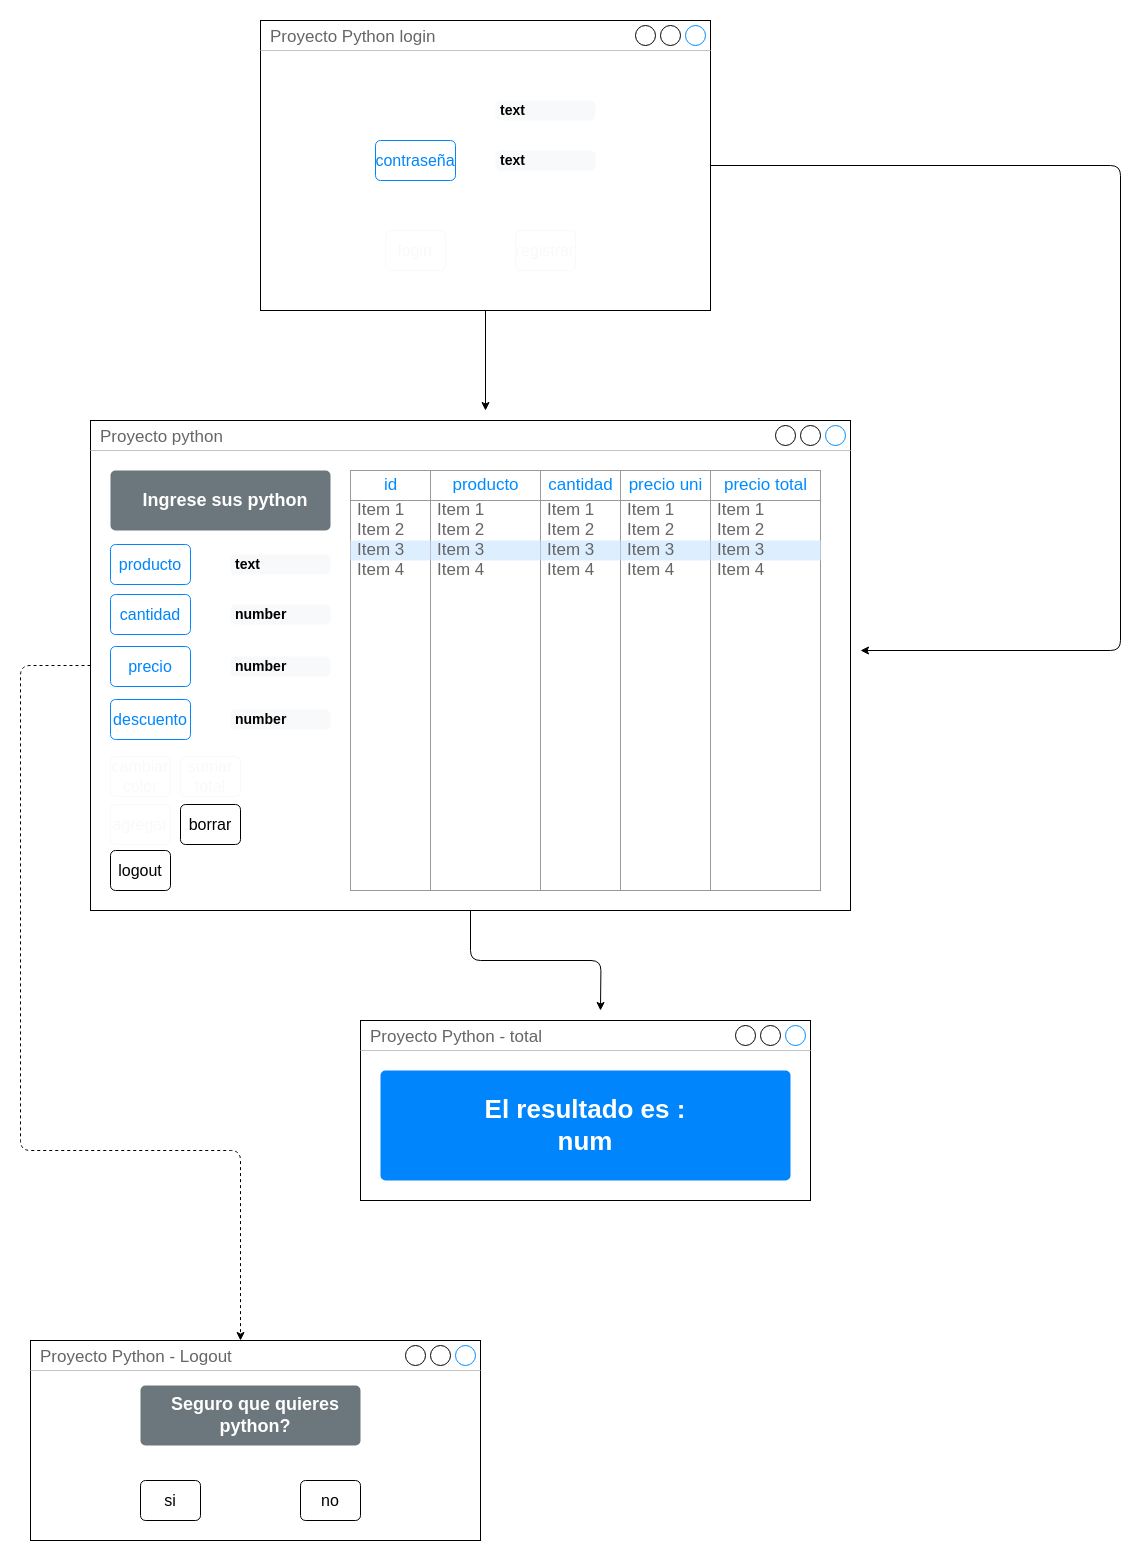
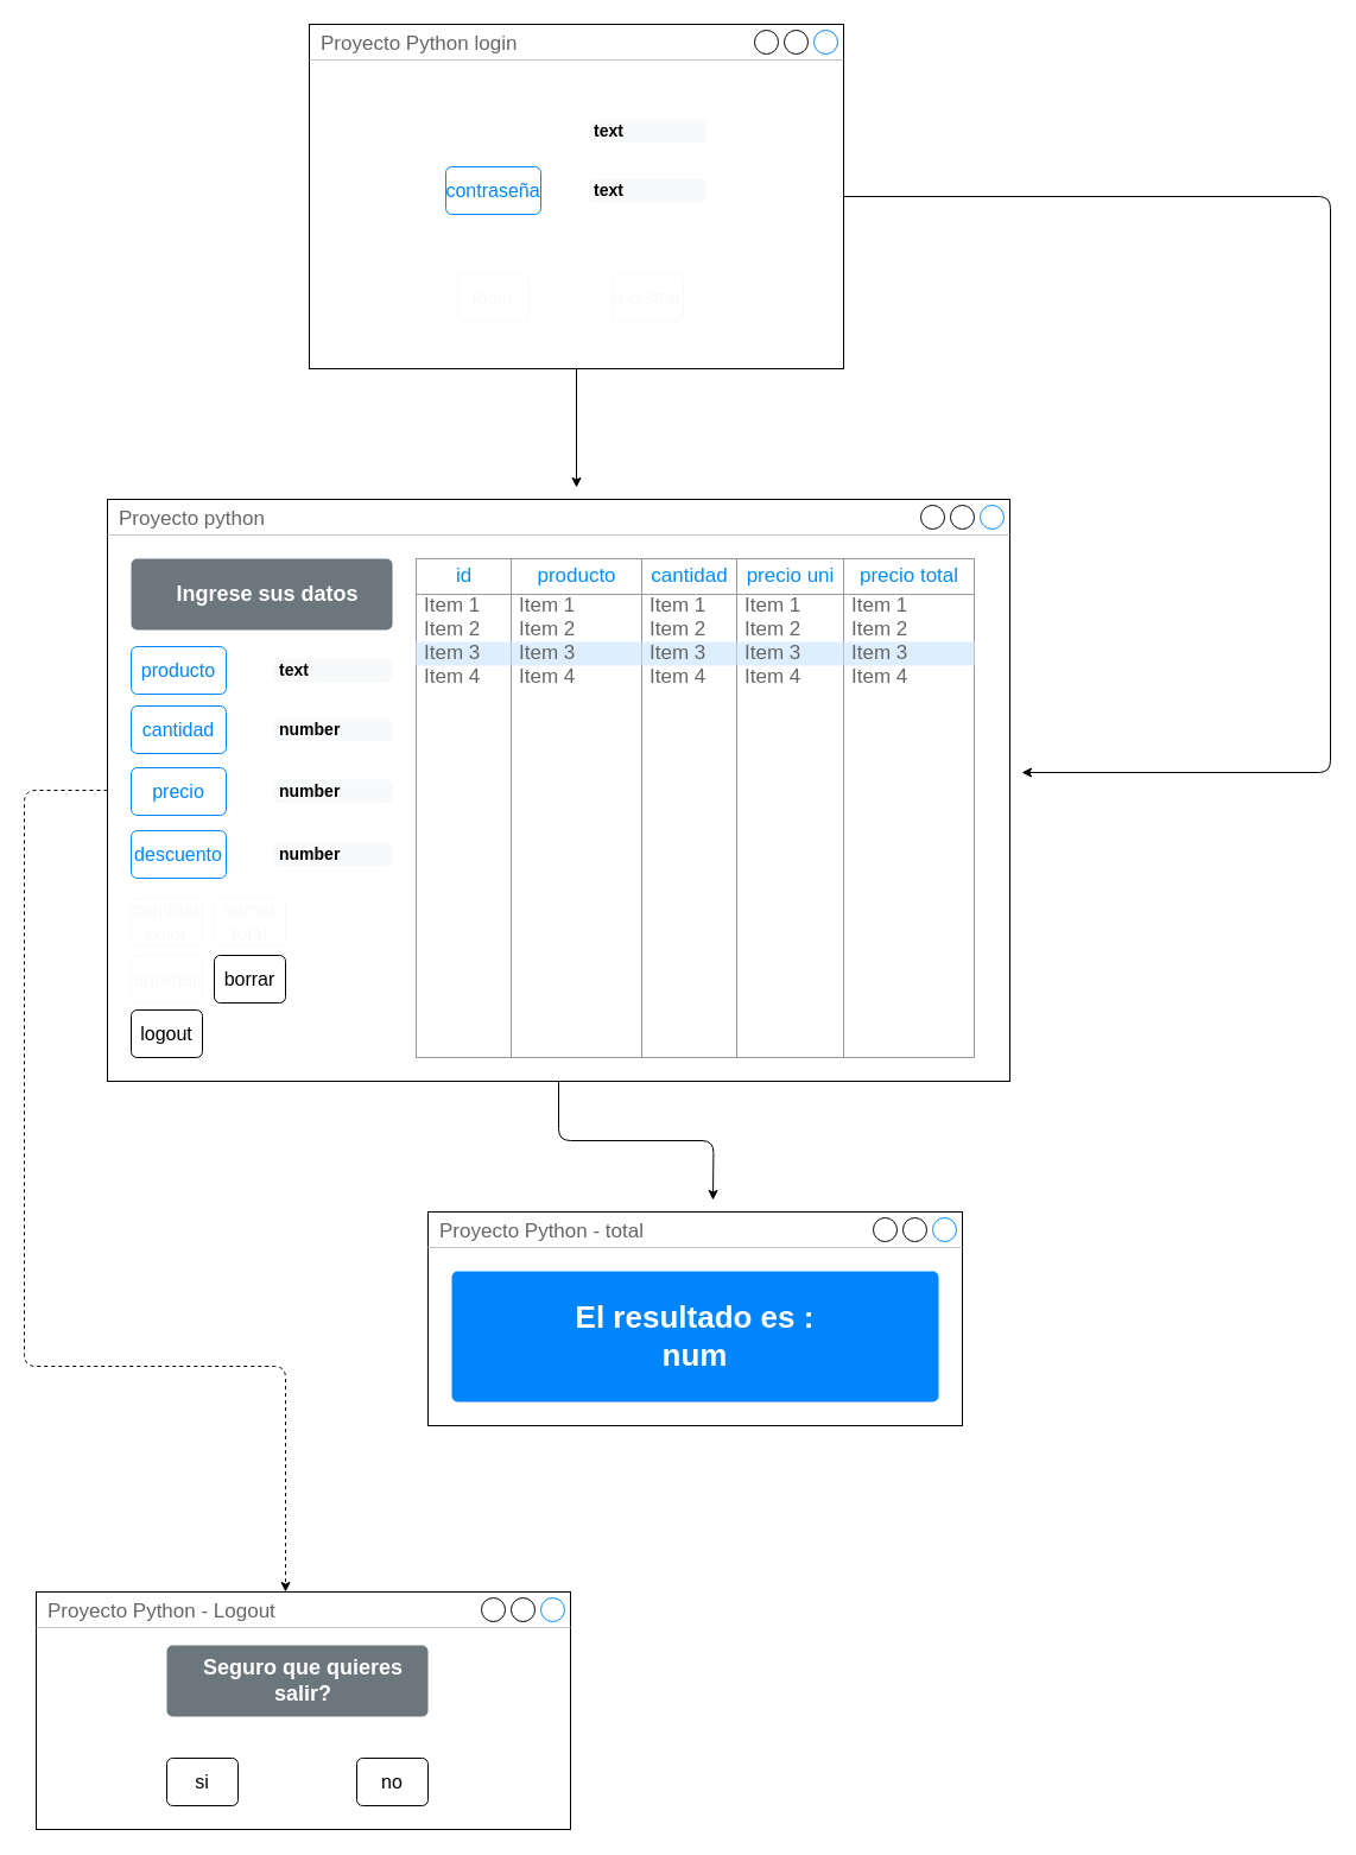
- <mxCell id="17" value="Ingrese sus python" style="html=1;shadow=0;dashed=0;shape=mxgraph.bootstrap.rrect;rSize=5;strokeColor=none;strokeWidth=1;fillColor=#6C767D;fontColor=#FFFFFF;whiteSpace=wrap;align=center;verticalAlign=middle;spacingLeft=10;fontStyle=1;fontSize=18;" parent="1" vertex="1"><mxGeometry x="110" y="470" width="220" height="60" as="geometry" /></mxCell>
+ <mxCell id="17" value="Ingrese sus datos" style="html=1;shadow=0;dashed=0;shape=mxgraph.bootstrap.rrect;rSize=5;strokeColor=none;strokeWidth=1;fillColor=#6C767D;fontColor=#FFFFFF;whiteSpace=wrap;align=center;verticalAlign=middle;spacingLeft=10;fontStyle=1;fontSize=18;" parent="1" vertex="1"><mxGeometry x="110" y="470" width="220" height="60" as="geometry" /></mxCell>
- <mxCell id="59" value="Seguro que quieres python?" style="html=1;shadow=0;dashed=0;shape=mxgraph.bootstrap.rrect;rSize=5;strokeColor=none;strokeWidth=1;fillColor=#6C767D;fontColor=#FFFFFF;whiteSpace=wrap;align=center;verticalAlign=middle;spacingLeft=10;fontStyle=1;fontSize=18;" parent="1" vertex="1"><mxGeometry x="140" y="1385" width="220" height="60" as="geometry" /></mxCell>
+ <mxCell id="59" value="Seguro que quieres salir?" style="html=1;shadow=0;dashed=0;shape=mxgraph.bootstrap.rrect;rSize=5;strokeColor=none;strokeWidth=1;fillColor=#6C767D;fontColor=#FFFFFF;whiteSpace=wrap;align=center;verticalAlign=middle;spacingLeft=10;fontStyle=1;fontSize=18;" parent="1" vertex="1"><mxGeometry x="140" y="1385" width="220" height="60" as="geometry" /></mxCell>
